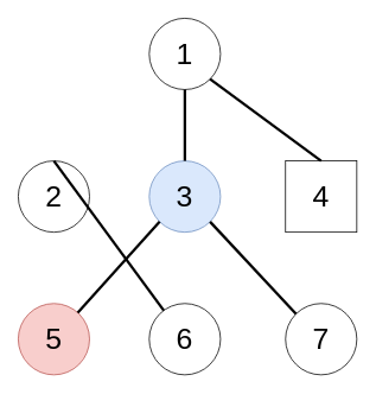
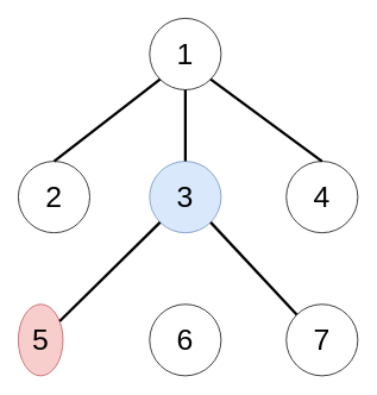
- <mxCell id="6" value="&lt;font style=&quot;font-size: 33px&quot;&gt;4&lt;/font&gt;" style="whiteSpace=wrap;html=1;aspect=fixed;rounded=0;" vertex="1" parent="1"><mxGeometry x="320" y="180" width="80" height="80" as="geometry" /></mxCell>
+ <mxCell id="6" value="&lt;font style=&quot;font-size: 33px&quot;&gt;4&lt;/font&gt;" style="ellipse;whiteSpace=wrap;html=1;aspect=fixed;" vertex="1" parent="1"><mxGeometry x="320" y="180" width="80" height="80" as="geometry" /></mxCell>
- <mxCell id="9" value="" style="endArrow=none;html=1;strokeWidth=3;exitX=0.5;exitY=0;exitDx=0;exitDy=0;" edge="1" parent="1" source="5" target="4"><mxGeometry width="50" height="50" relative="1" as="geometry"><mxPoint x="110" y="190" as="sourcePoint" /><mxPoint x="160" y="140" as="targetPoint" /></mxGeometry></mxCell>
+ <mxCell id="9" value="" style="endArrow=none;html=1;entryX=0;entryY=1;entryDx=0;entryDy=0;strokeWidth=3;exitX=0.5;exitY=0;exitDx=0;exitDy=0;" edge="1" parent="1" source="5" target="2"><mxGeometry width="50" height="50" relative="1" as="geometry"><mxPoint x="110" y="190" as="sourcePoint" /><mxPoint x="160" y="140" as="targetPoint" /></mxGeometry></mxCell>
- <mxCell id="7" value="&lt;font style=&quot;font-size: 33px&quot;&gt;5&lt;/font&gt;" style="ellipse;whiteSpace=wrap;html=1;aspect=fixed;direction=south;fillColor=#f8cecc;strokeColor=#b85450;" vertex="1" parent="1"><mxGeometry x="20" y="340" width="80" height="80" as="geometry" /></mxCell>
+ <mxCell id="7" value="&lt;font style=&quot;font-size: 33px&quot;&gt;5&lt;/font&gt;" style="ellipse;whiteSpace=wrap;html=1;aspect=fixed;direction=south;fillColor=#f8cecc;strokeColor=#b85450;" vertex="1" parent="1"><mxGeometry x="20" y="340" width="50" height="80" as="geometry" /></mxCell>
